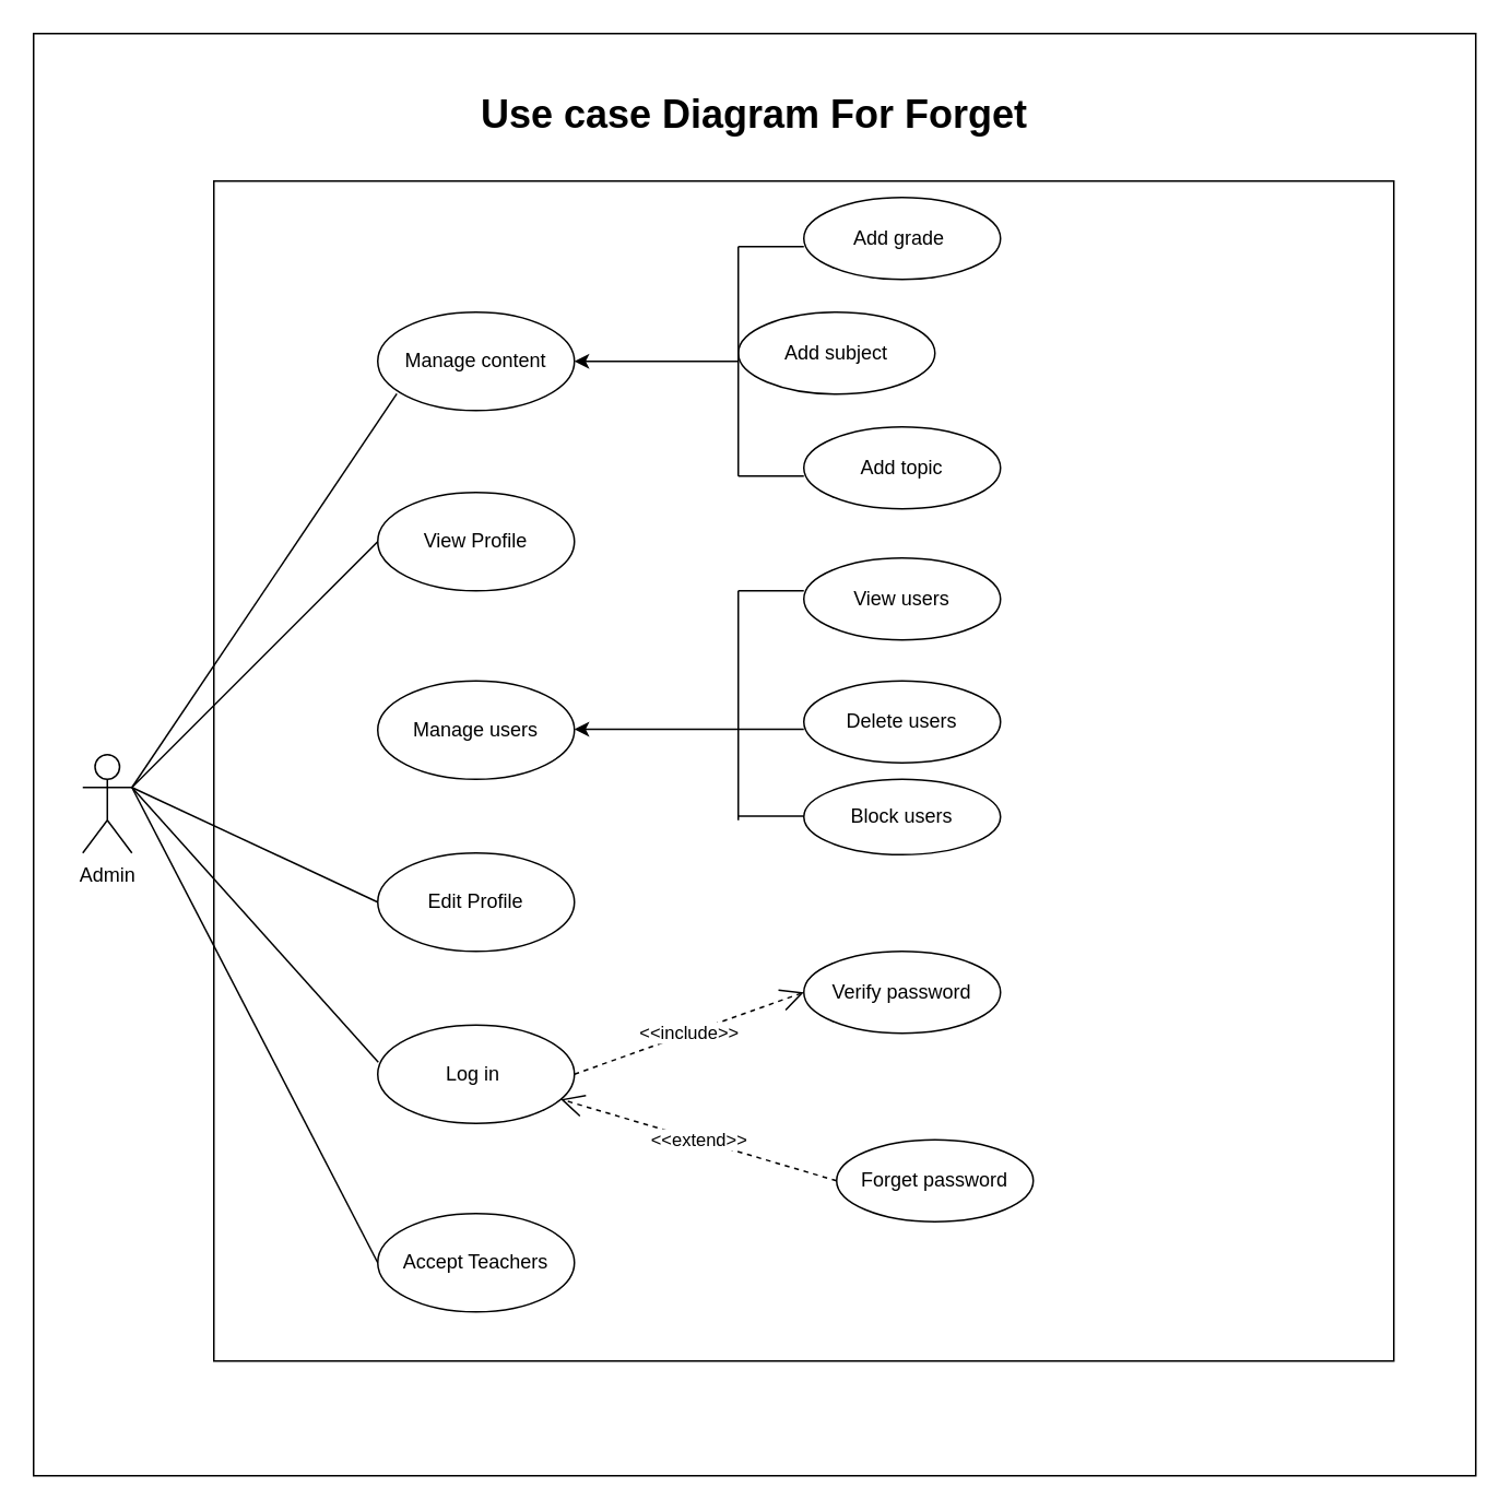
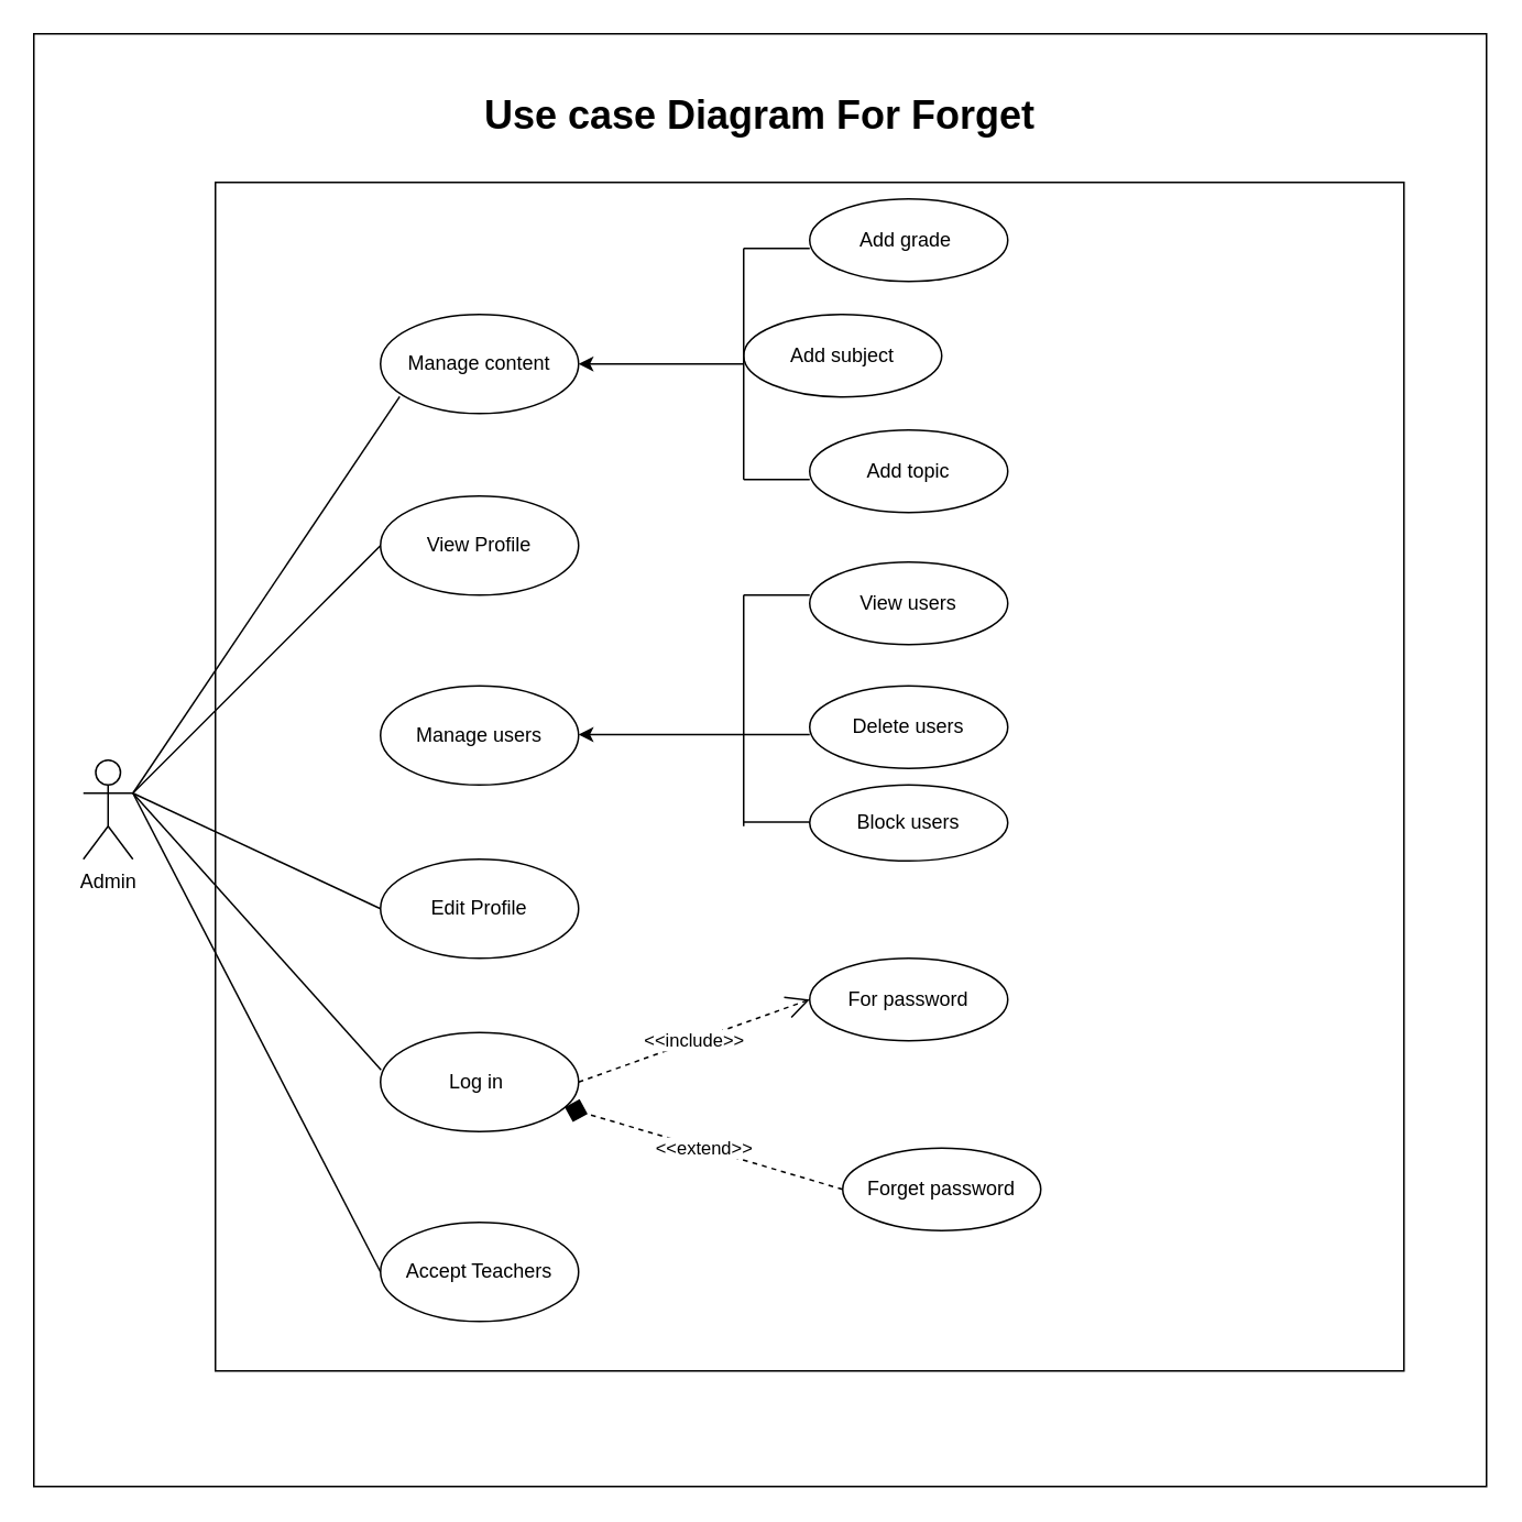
- <mxCell id="16" value="Verify password" style="ellipse;whiteSpace=wrap;html=1;" parent="1" vertex="1"><mxGeometry x="490" y="580" width="120" height="50" as="geometry" /></mxCell>
+ <mxCell id="16" value="For password" style="ellipse;whiteSpace=wrap;html=1;" parent="1" vertex="1"><mxGeometry x="490" y="580" width="120" height="50" as="geometry" /></mxCell>
- <mxCell id="19" value="&amp;lt;&amp;lt;extend&amp;gt;&amp;gt;" style="endArrow=open;endSize=12;dashed=1;html=1;exitX=0;exitY=0.5;exitDx=0;exitDy=0;" parent="1" source="17" target="7" edge="1"><mxGeometry width="160" relative="1" as="geometry"><mxPoint x="640" y="740" as="sourcePoint" /><mxPoint x="650" y="650" as="targetPoint" /></mxGeometry></mxCell>
+ <mxCell id="19" value="&amp;lt;&amp;lt;extend&amp;gt;&amp;gt;" style="endArrow=diamond;endSize=12;dashed=1;html=1;exitX=0;exitY=0.5;exitDx=0;exitDy=0;" parent="1" source="17" target="7" edge="1"><mxGeometry width="160" relative="1" as="geometry"><mxPoint x="640" y="740" as="sourcePoint" /><mxPoint x="650" y="650" as="targetPoint" /></mxGeometry></mxCell>
